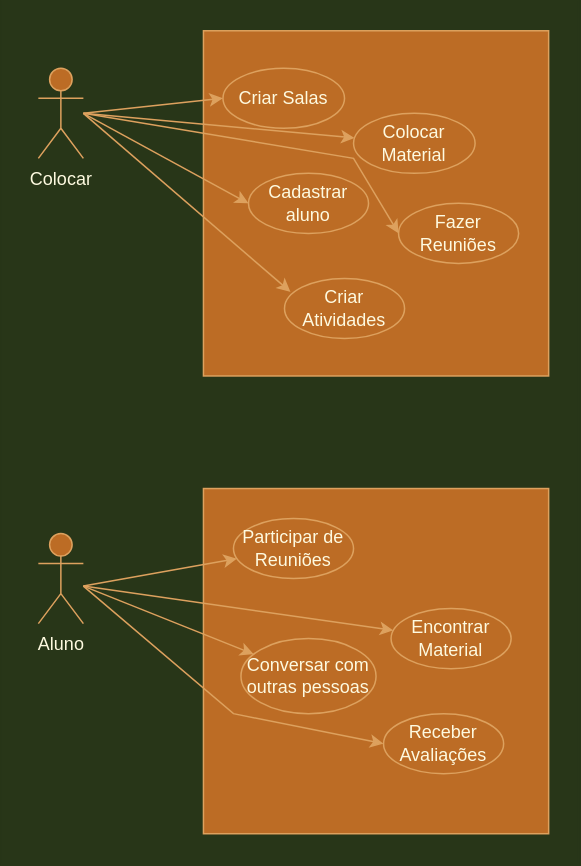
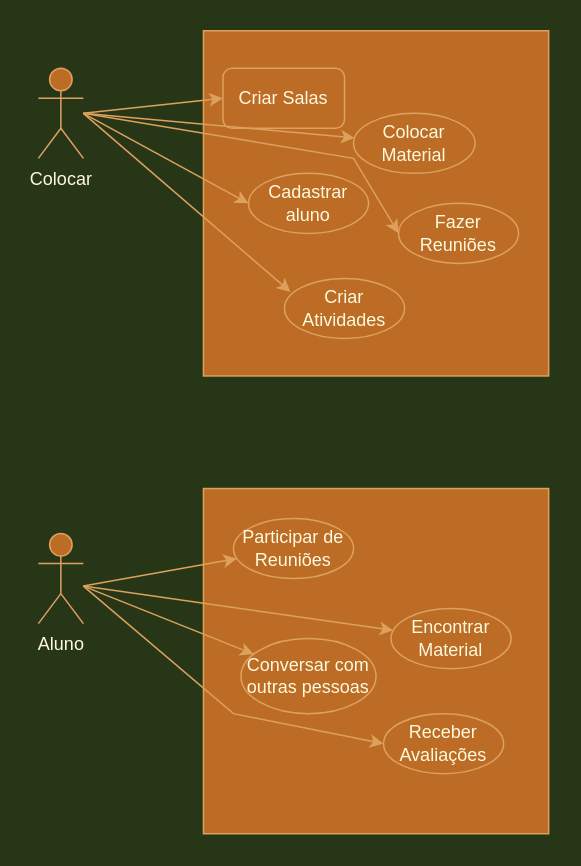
- <mxCell id="4" value="Criar Salas" style="ellipse;whiteSpace=wrap;html=1;fillColor=#BC6C25;strokeColor=#DDA15E;fontColor=#FEFAE0;" parent="1" vertex="1"><mxGeometry x="148" y="45" width="81" height="40" as="geometry" /></mxCell>
+ <mxCell id="4" value="Criar Salas" style="whiteSpace=wrap;html=1;fillColor=#BC6C25;strokeColor=#DDA15E;fontColor=#FEFAE0;rounded=1;" parent="1" vertex="1"><mxGeometry x="148" y="45" width="81" height="40" as="geometry" /></mxCell>
